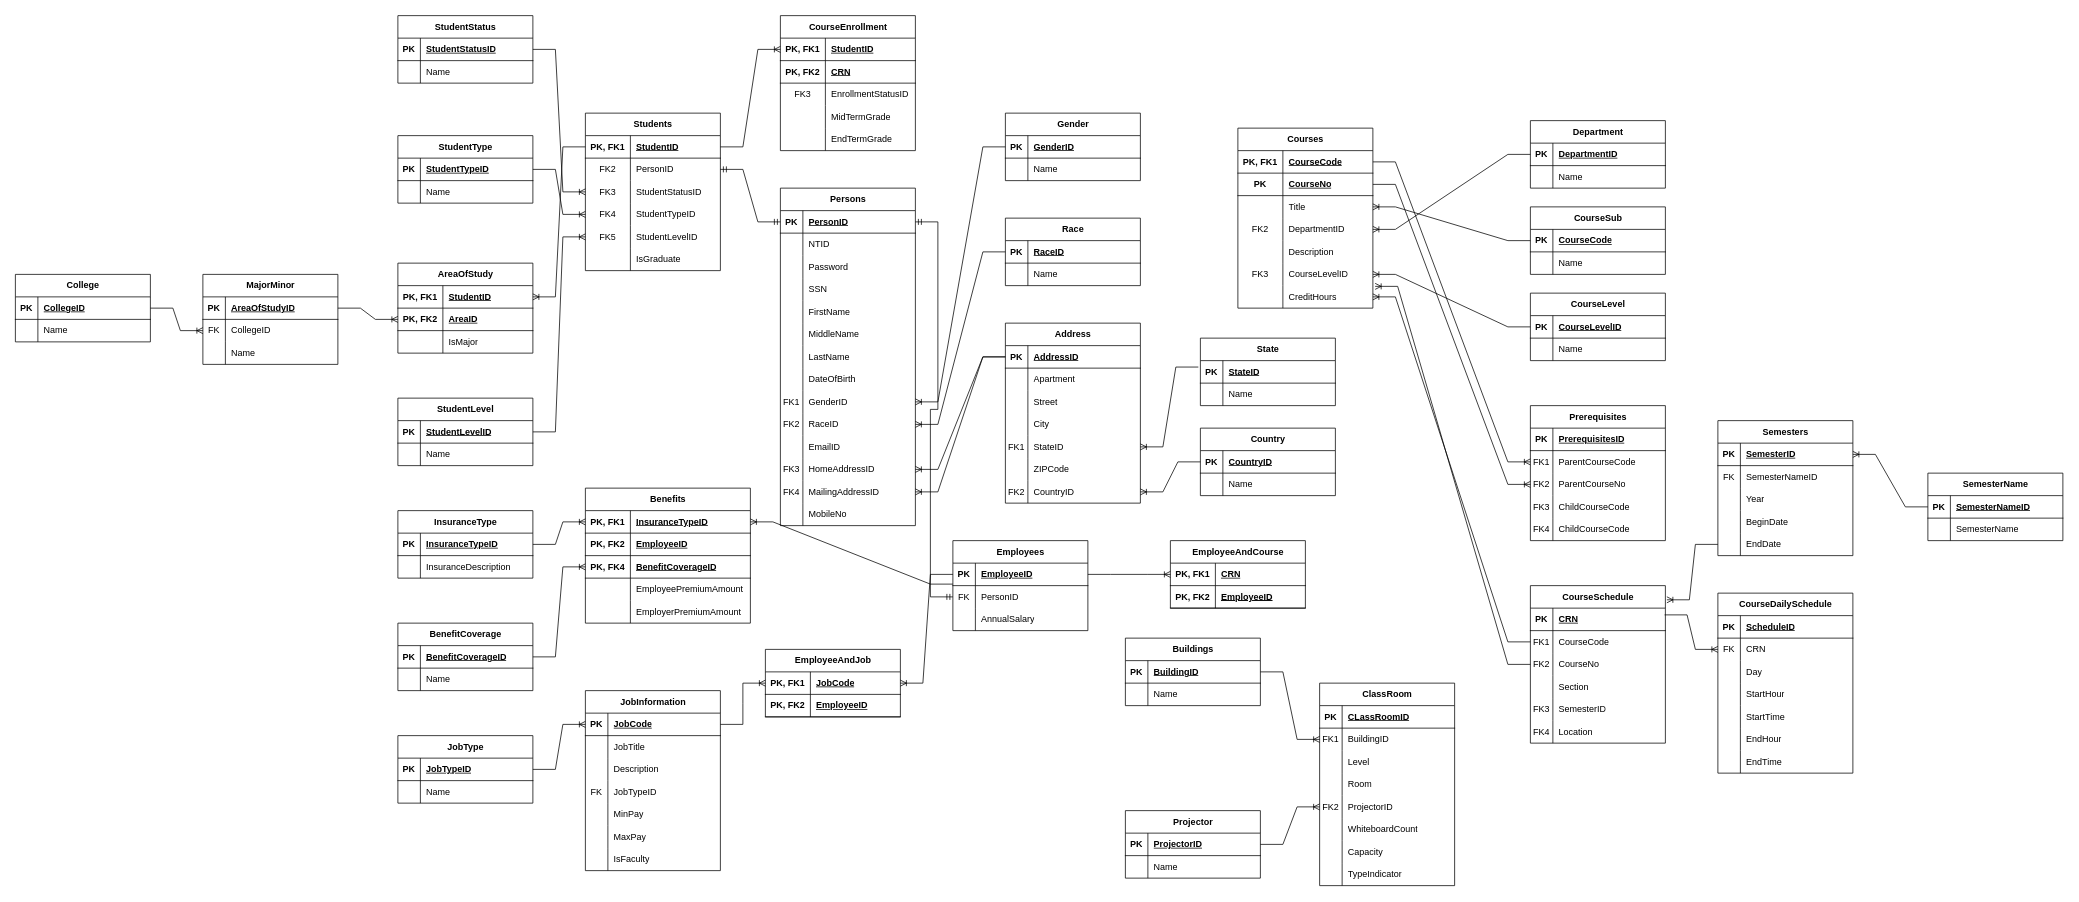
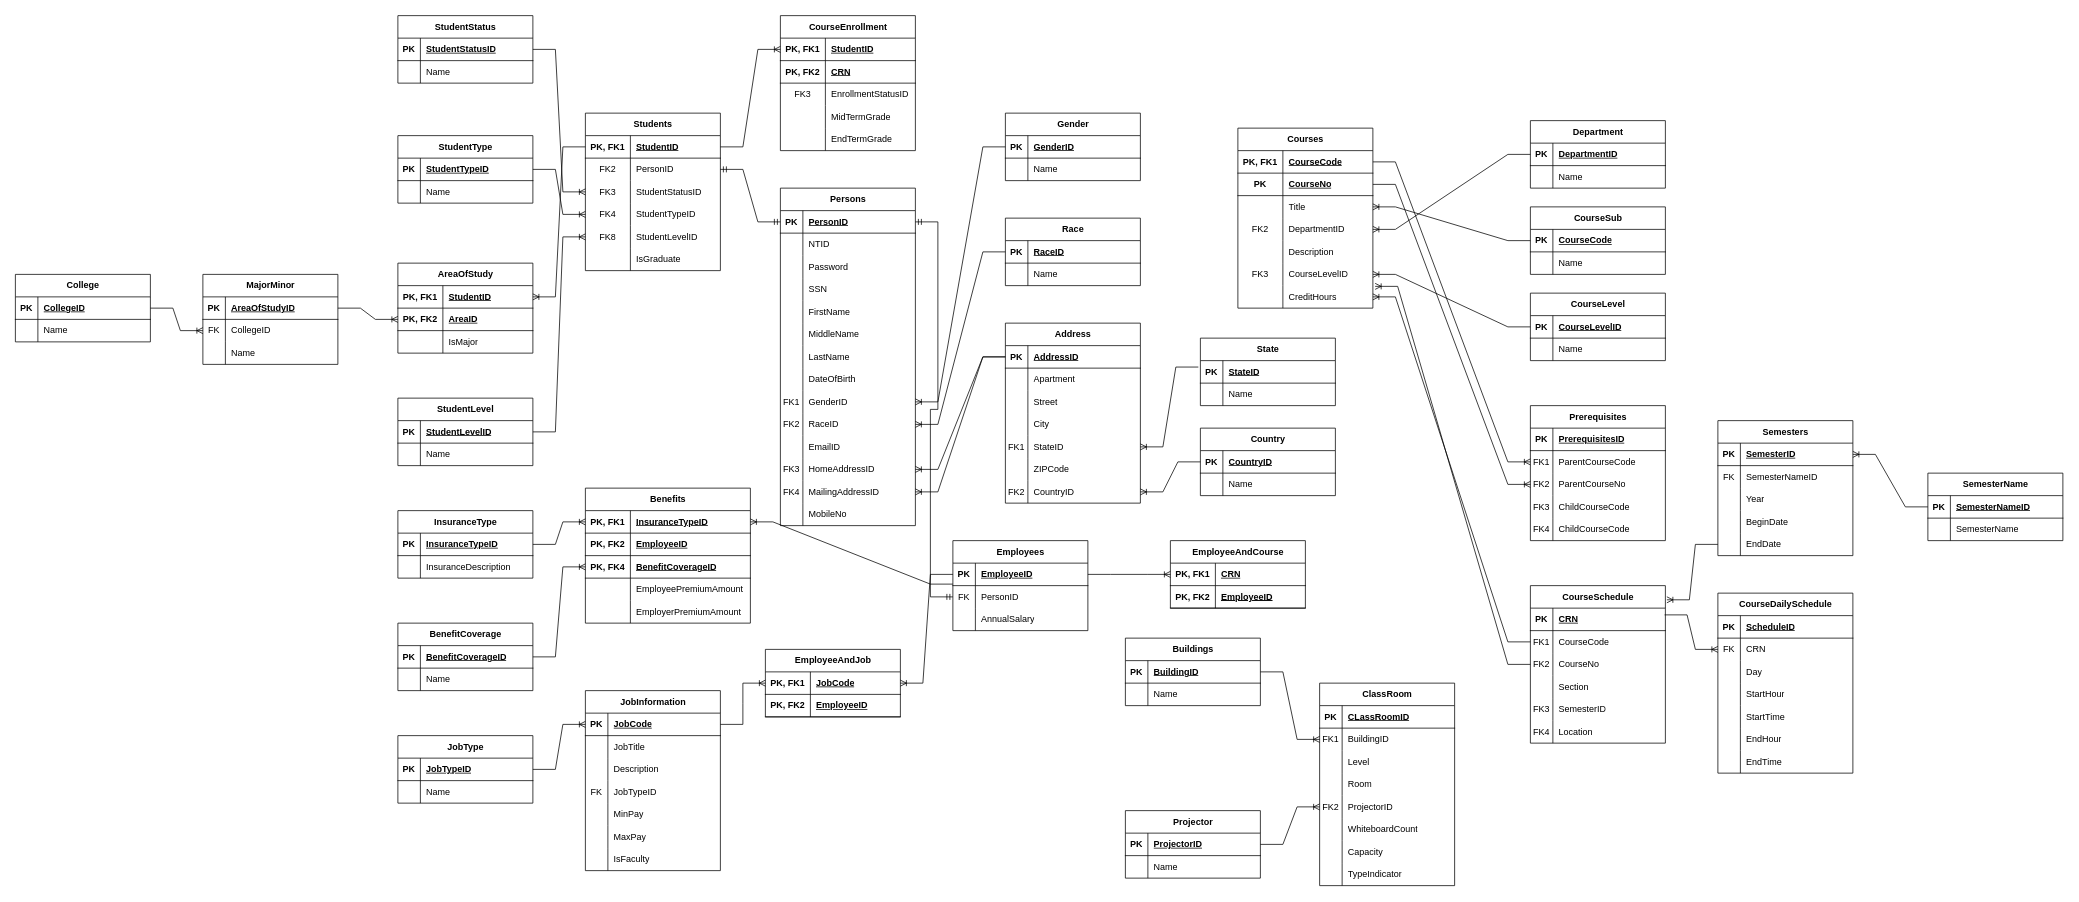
- <mxCell id="16" value="FK5" style="shape=partialRectangle;connectable=0;fillColor=none;top=0;left=0;bottom=0;right=0;editable=1;overflow=hidden;whiteSpace=wrap;html=1;" parent="15" vertex="1"><mxGeometry width="60" height="30" as="geometry"><mxRectangle width="60" height="30" as="alternateBounds" /></mxGeometry></mxCell>
+ <mxCell id="16" value="FK8" style="shape=partialRectangle;connectable=0;fillColor=none;top=0;left=0;bottom=0;right=0;editable=1;overflow=hidden;whiteSpace=wrap;html=1;" parent="15" vertex="1"><mxGeometry width="60" height="30" as="geometry"><mxRectangle width="60" height="30" as="alternateBounds" /></mxGeometry></mxCell>
